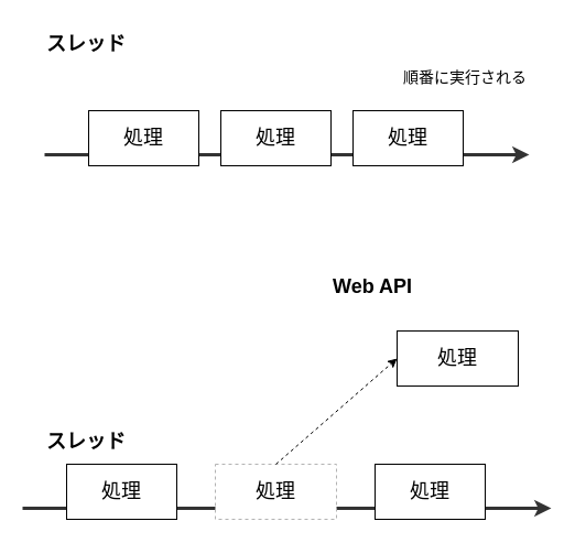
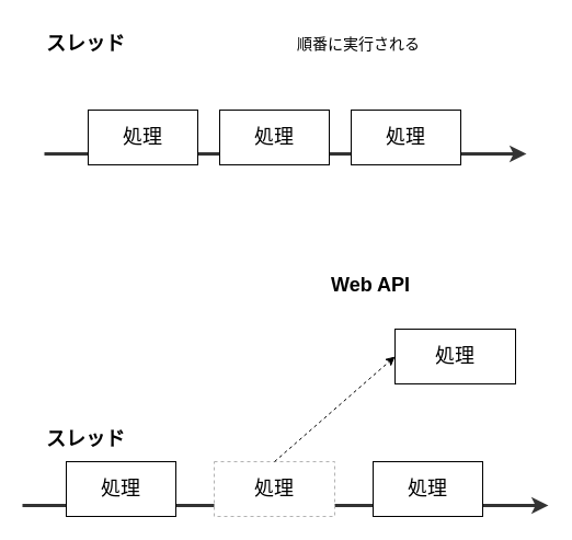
- <mxCell id="7" value="順番に実行される" style="text;html=1;strokeColor=none;fillColor=none;align=right;verticalAlign=middle;whiteSpace=wrap;rounded=0;fontSize=14;fontStyle=0" parent="1" vertex="1"><mxGeometry x="320" y="50" width="160" height="40" as="geometry" /></mxCell>
+ <mxCell id="7" value="順番に実行される" style="text;html=1;strokeColor=none;fillColor=none;align=right;verticalAlign=middle;whiteSpace=wrap;rounded=0;fontSize=14;fontStyle=0" parent="1" vertex="1"><mxGeometry x="225" y="20" width="160" height="40" as="geometry" /></mxCell>
